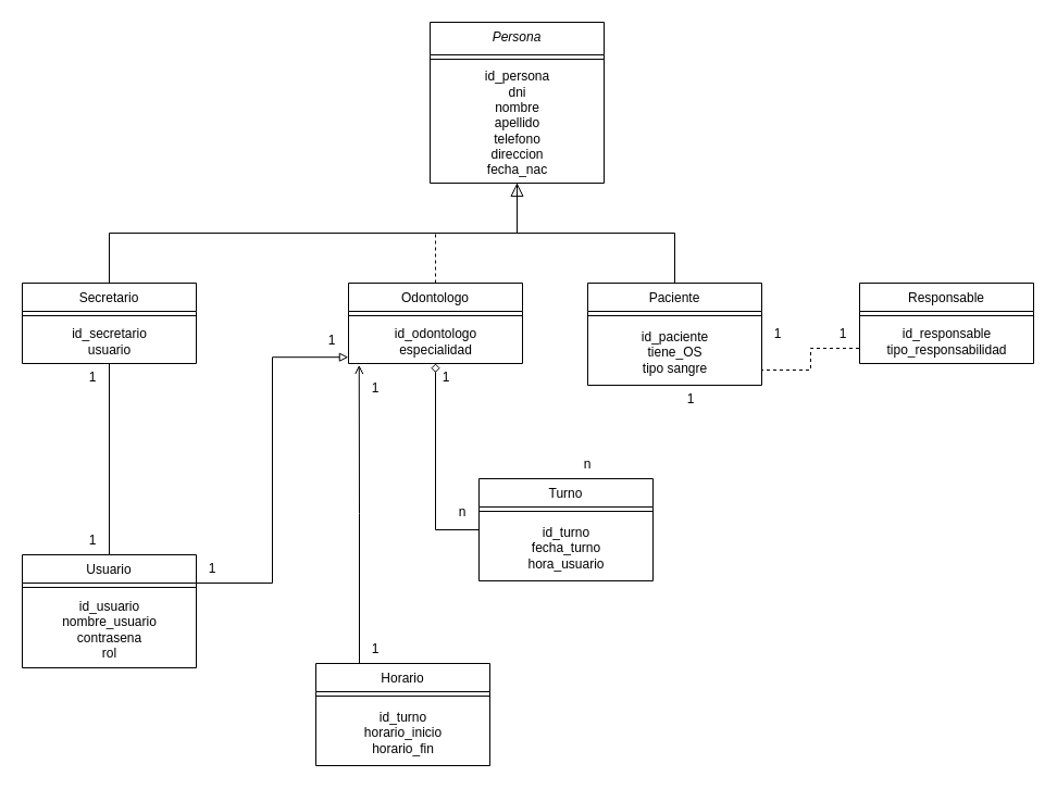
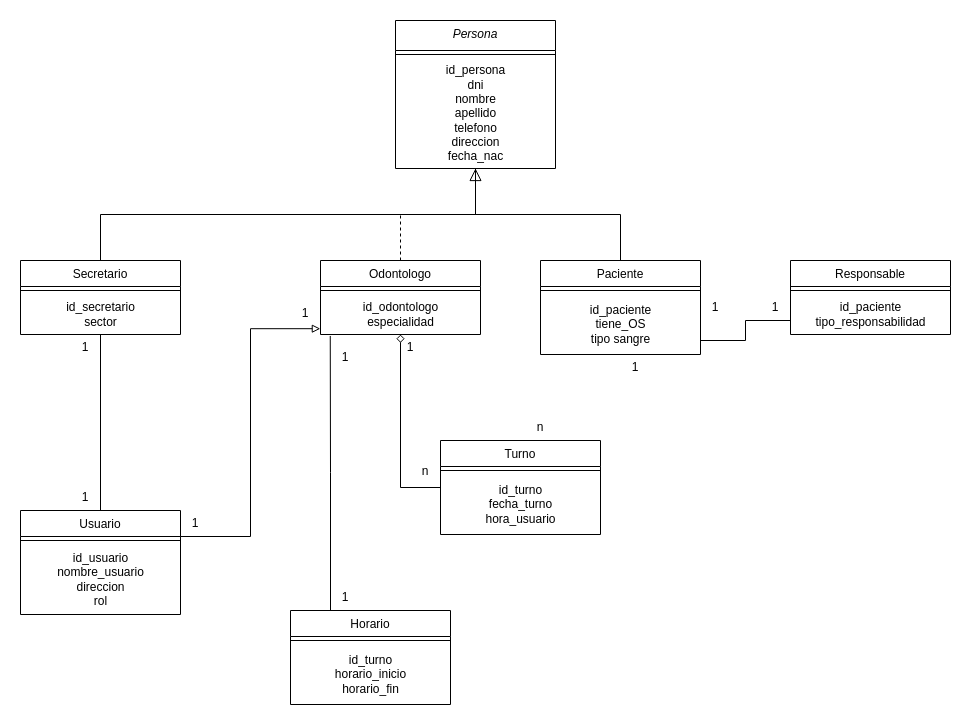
- <mxCell id="31" value="id_secretario&lt;br&gt;usuario" style="text;html=1;align=center;verticalAlign=middle;resizable=0;points=[];autosize=1;strokeColor=none;fillColor=none;" vertex="1" parent="29"><mxGeometry y="34" width="160" height="40" as="geometry" /></mxCell>
+ <mxCell id="31" value="id_secretario&lt;br&gt;sector" style="text;html=1;align=center;verticalAlign=middle;resizable=0;points=[];autosize=1;strokeColor=none;fillColor=none;" vertex="1" parent="29"><mxGeometry y="34" width="160" height="40" as="geometry" /></mxCell>
- <mxCell id="16" value="id_responsable&lt;br&gt;tipo_responsabilidad&lt;br&gt;" style="text;html=1;align=center;verticalAlign=middle;resizable=0;points=[];autosize=1;strokeColor=none;fillColor=none;" vertex="1" parent="14"><mxGeometry y="34" width="160" height="40" as="geometry" /></mxCell>
+ <mxCell id="16" value="id_paciente&lt;br&gt;tipo_responsabilidad&lt;br&gt;" style="text;html=1;align=center;verticalAlign=middle;resizable=0;points=[];autosize=1;strokeColor=none;fillColor=none;" vertex="1" parent="14"><mxGeometry y="34" width="160" height="40" as="geometry" /></mxCell>
- <mxCell id="13" style="edgeStyle=orthogonalEdgeStyle;rounded=0;orthogonalLoop=1;jettySize=auto;html=1;exitX=0;exitY=0.25;exitDx=0;exitDy=0;endArrow=none;endFill=0;dashed=1;" edge="1" parent="1" source="14" target="11"><mxGeometry relative="1" as="geometry"><Array as="points"><mxPoint x="790" y="320" /><mxPoint x="745" y="320" /><mxPoint x="745" y="340" /></Array></mxGeometry></mxCell>
+ <mxCell id="13" style="edgeStyle=orthogonalEdgeStyle;rounded=0;orthogonalLoop=1;jettySize=auto;html=1;exitX=0;exitY=0.25;exitDx=0;exitDy=0;endArrow=none;endFill=0;" edge="1" parent="1" source="14" target="11"><mxGeometry relative="1" as="geometry"><Array as="points"><mxPoint x="790" y="320" /><mxPoint x="745" y="320" /><mxPoint x="745" y="340" /></Array></mxGeometry></mxCell>
- <mxCell id="43" style="edgeStyle=orthogonalEdgeStyle;rounded=0;orthogonalLoop=1;jettySize=auto;html=1;exitX=0.25;exitY=0;exitDx=0;exitDy=0;entryX=0.061;entryY=1.036;entryDx=0;entryDy=0;entryPerimeter=0;endArrow=open;endFill=0;" edge="1" parent="1" source="25" target="7"><mxGeometry relative="1" as="geometry" /></mxCell>
+ <mxCell id="43" style="edgeStyle=orthogonalEdgeStyle;rounded=0;orthogonalLoop=1;jettySize=auto;html=1;exitX=0.25;exitY=0;exitDx=0;exitDy=0;entryX=0.061;entryY=1.036;entryDx=0;entryDy=0;entryPerimeter=0;endArrow=none;endFill=0;" edge="1" parent="1" source="25" target="7"><mxGeometry relative="1" as="geometry" /></mxCell>
- <mxCell id="24" value="id_usuario&lt;br&gt;nombre_usuario&lt;br&gt;contrasena&lt;br&gt;rol" style="text;html=1;align=center;verticalAlign=middle;resizable=0;points=[];autosize=1;strokeColor=none;fillColor=none;" vertex="1" parent="22"><mxGeometry y="34" width="160" height="70" as="geometry" /></mxCell>
+ <mxCell id="24" value="id_usuario&lt;br&gt;nombre_usuario&lt;br&gt;direccion&lt;br&gt;rol" style="text;html=1;align=center;verticalAlign=middle;resizable=0;points=[];autosize=1;strokeColor=none;fillColor=none;" vertex="1" parent="22"><mxGeometry y="34" width="160" height="70" as="geometry" /></mxCell>
